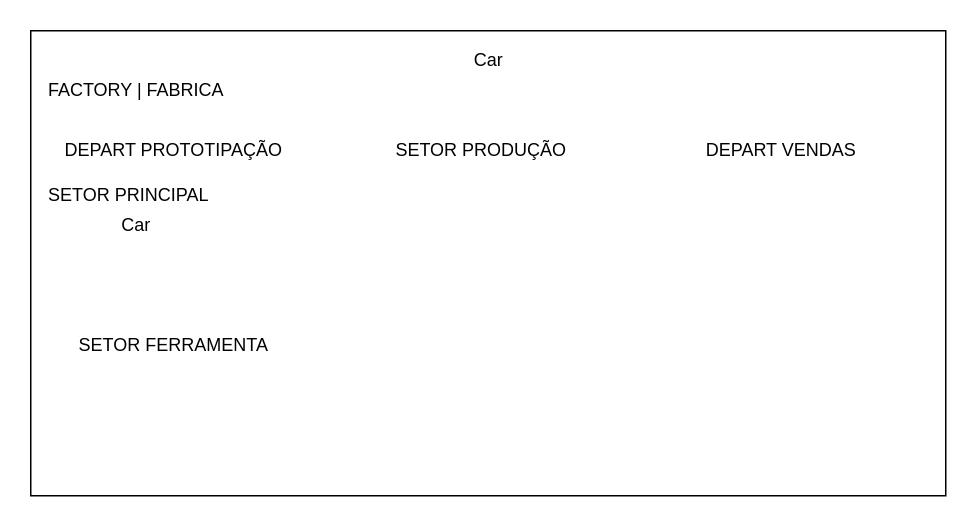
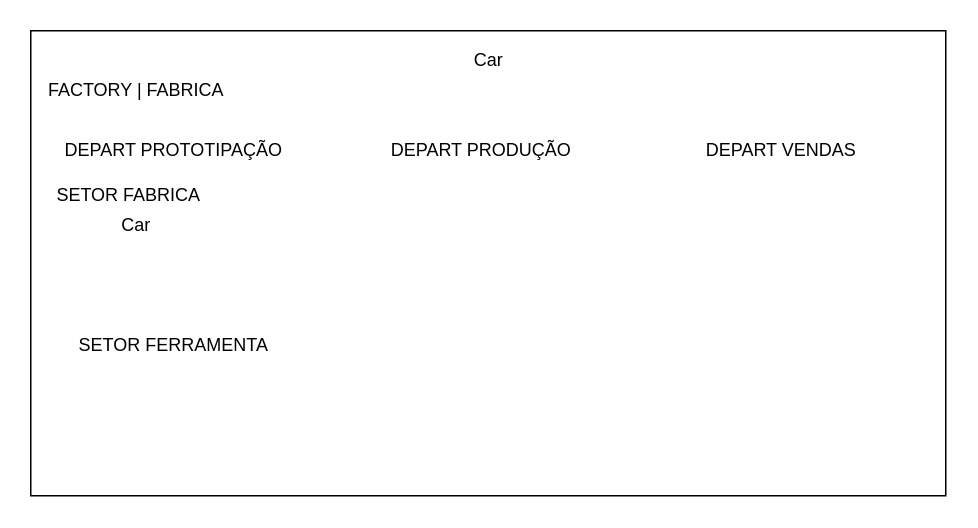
- <mxCell id="7" value="SETOR PRODUÇÃO" style="text;html=1;resizable=0;autosize=1;align=center;verticalAlign=middle;points=[];fillColor=none;strokeColor=none;rounded=0;" vertex="1" parent="1"><mxGeometry x="250" y="90" width="140" height="20" as="geometry" /></mxCell>
+ <mxCell id="7" value="DEPART PRODUÇÃO" style="text;html=1;resizable=0;autosize=1;align=center;verticalAlign=middle;points=[];fillColor=none;strokeColor=none;rounded=0;" vertex="1" parent="1"><mxGeometry x="250" y="90" width="140" height="20" as="geometry" /></mxCell>
- <mxCell id="5" value="SETOR PRINCIPAL" style="text;html=1;resizable=0;autosize=1;align=center;verticalAlign=middle;points=[];fillColor=none;strokeColor=none;rounded=0;" vertex="1" parent="1"><mxGeometry x="25" y="120" width="120" height="20" as="geometry" /></mxCell>
+ <mxCell id="5" value="SETOR FABRICA" style="text;html=1;resizable=0;autosize=1;align=center;verticalAlign=middle;points=[];fillColor=none;strokeColor=none;rounded=0;" vertex="1" parent="1"><mxGeometry x="25" y="120" width="120" height="20" as="geometry" /></mxCell>
